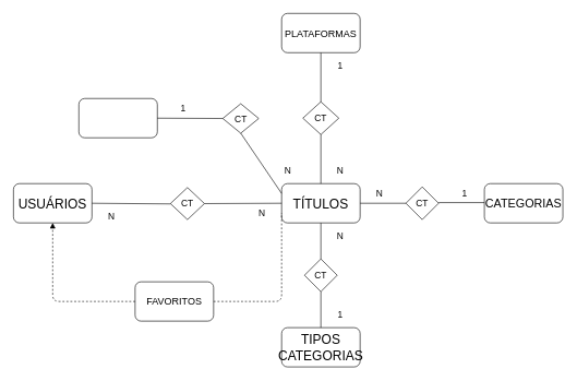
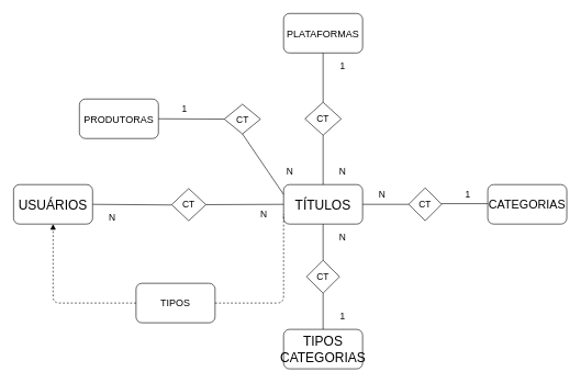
+ <mxCell id="41" value="PRODUTORAS" style="text;html=1;strokeColor=none;fillColor=none;align=center;verticalAlign=middle;whiteSpace=wrap;rounded=0;fontSize=15;" parent="1" vertex="1"><mxGeometry x="120" y="150.5" width="120" height="60" as="geometry" /></mxCell>
- <mxCell id="45" value="FAVORITOS" style="text;html=1;strokeColor=none;fillColor=none;align=center;verticalAlign=middle;whiteSpace=wrap;rounded=0;fontSize=15;" vertex="1" parent="1"><mxGeometry x="206" y="430" width="120" height="60" as="geometry" /></mxCell>
+ <mxCell id="45" value="TIPOS" style="text;html=1;strokeColor=none;fillColor=none;align=center;verticalAlign=middle;whiteSpace=wrap;rounded=0;fontSize=15;" vertex="1" parent="1"><mxGeometry x="206" y="430" width="120" height="60" as="geometry" /></mxCell>
